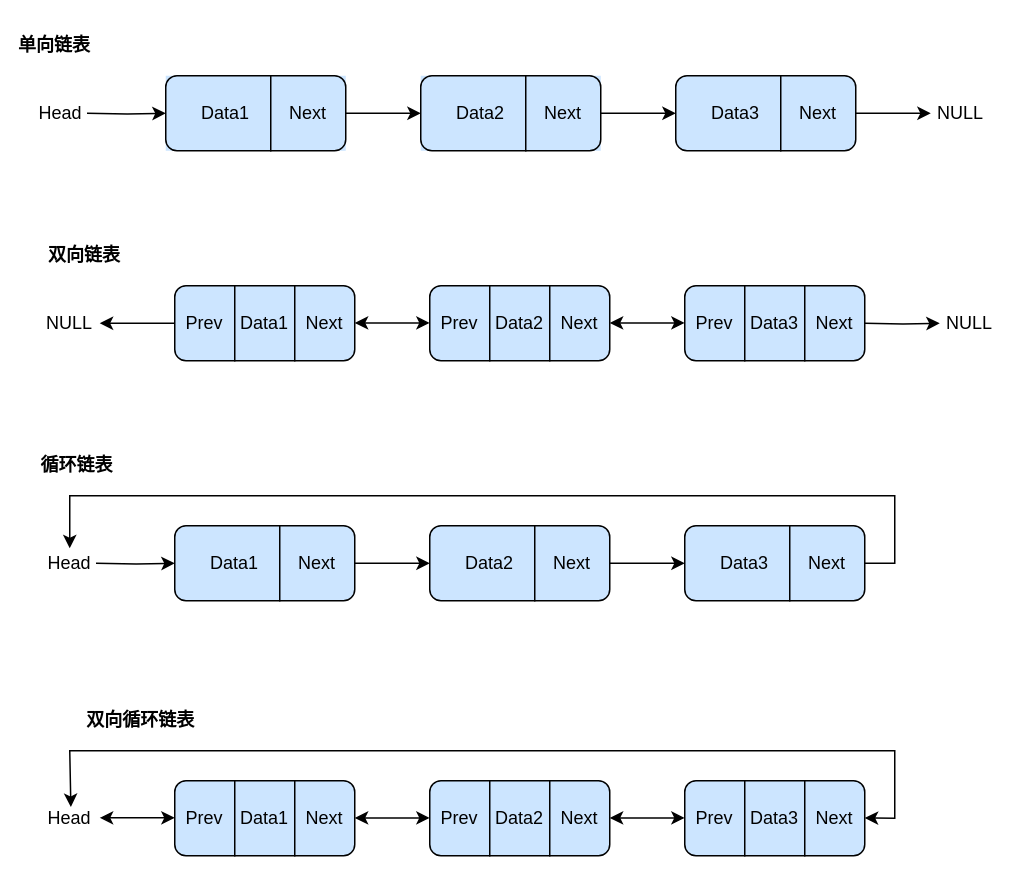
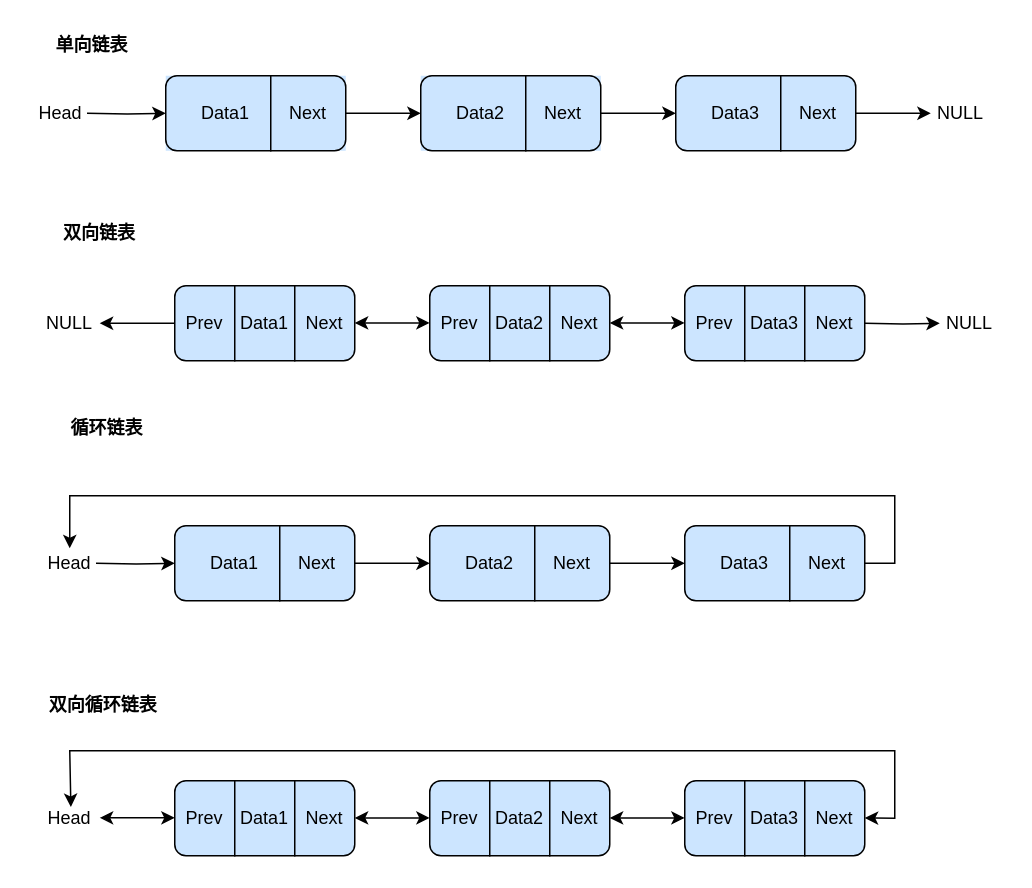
- <mxCell id="2" value="&lt;b&gt;单向链表&lt;/b&gt;" style="text;strokeColor=none;align=center;fillColor=none;html=1;verticalAlign=middle;whiteSpace=wrap;rounded=0;" vertex="1" parent="1"><mxGeometry x="6" y="20" width="60" height="20" as="geometry" /></mxCell>
+ <mxCell id="2" value="&lt;b&gt;单向链表&lt;/b&gt;" style="text;strokeColor=none;align=center;fillColor=none;html=1;verticalAlign=middle;whiteSpace=wrap;rounded=0;" vertex="1" parent="1"><mxGeometry x="31" y="20" width="60" height="20" as="geometry" /></mxCell>
- <mxCell id="3" value="&lt;b&gt;双向链表&lt;/b&gt;" style="text;strokeColor=none;align=center;fillColor=none;html=1;verticalAlign=middle;whiteSpace=wrap;rounded=0;" vertex="1" parent="1"><mxGeometry x="26" y="160" width="60" height="20" as="geometry" /></mxCell>
+ <mxCell id="3" value="&lt;b&gt;双向链表&lt;/b&gt;" style="text;strokeColor=none;align=center;fillColor=none;html=1;verticalAlign=middle;whiteSpace=wrap;rounded=0;" vertex="1" parent="1"><mxGeometry x="36" y="145" width="60" height="20" as="geometry" /></mxCell>
- <mxCell id="4" value="&lt;b&gt;循环链表&lt;/b&gt;" style="text;strokeColor=none;align=center;fillColor=none;html=1;verticalAlign=middle;whiteSpace=wrap;rounded=0;" vertex="1" parent="1"><mxGeometry x="26" y="300" width="50" height="20" as="geometry" /></mxCell>
+ <mxCell id="4" value="&lt;b&gt;循环链表&lt;/b&gt;" style="text;strokeColor=none;align=center;fillColor=none;html=1;verticalAlign=middle;whiteSpace=wrap;rounded=0;" vertex="1" parent="1"><mxGeometry x="46" y="275" width="50" height="20" as="geometry" /></mxCell>
- <mxCell id="5" value="&lt;b&gt;双向循环链表&lt;/b&gt;" style="text;strokeColor=none;align=center;fillColor=none;html=1;verticalAlign=middle;whiteSpace=wrap;rounded=0;" vertex="1" parent="1"><mxGeometry x="56" y="470" width="75" height="20" as="geometry" /></mxCell>
+ <mxCell id="5" value="&lt;b&gt;双向循环链表&lt;/b&gt;" style="text;strokeColor=none;align=center;fillColor=none;html=1;verticalAlign=middle;whiteSpace=wrap;rounded=0;" vertex="1" parent="1"><mxGeometry x="31" y="460" width="75" height="20" as="geometry" /></mxCell>
